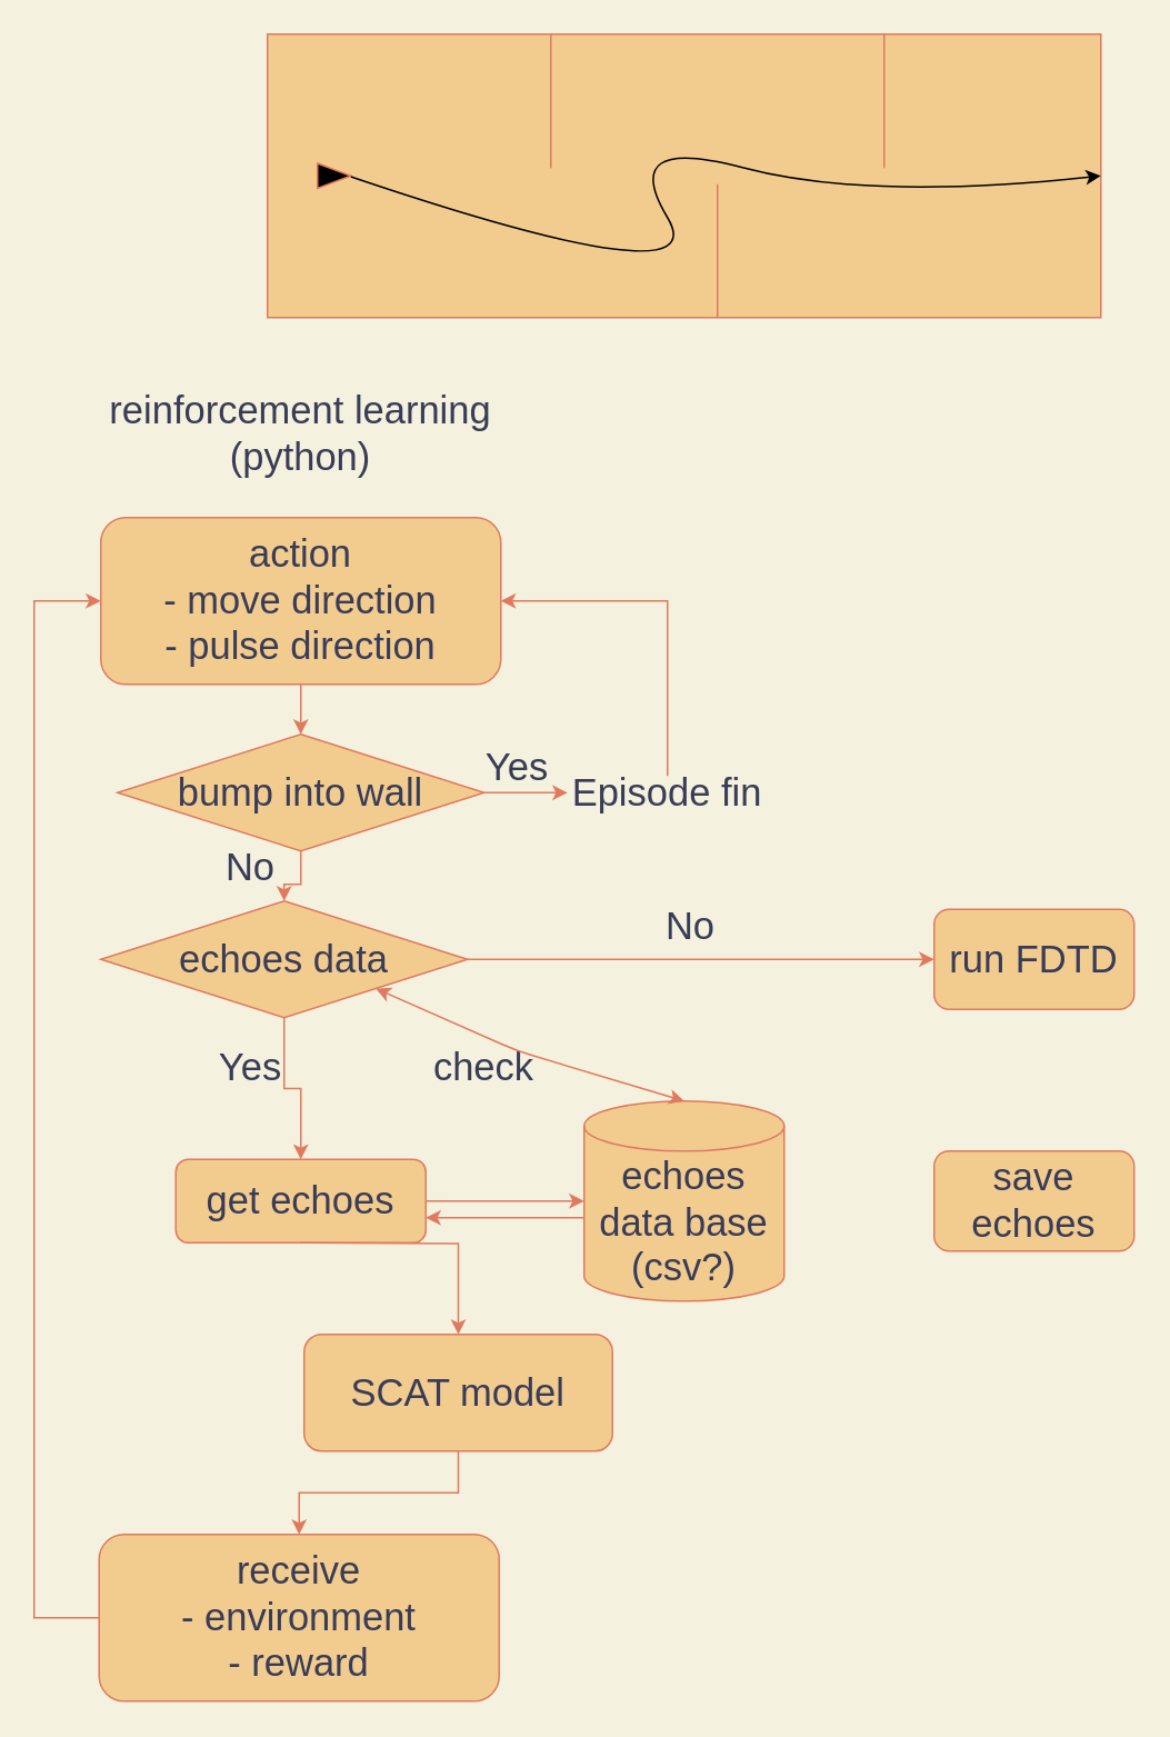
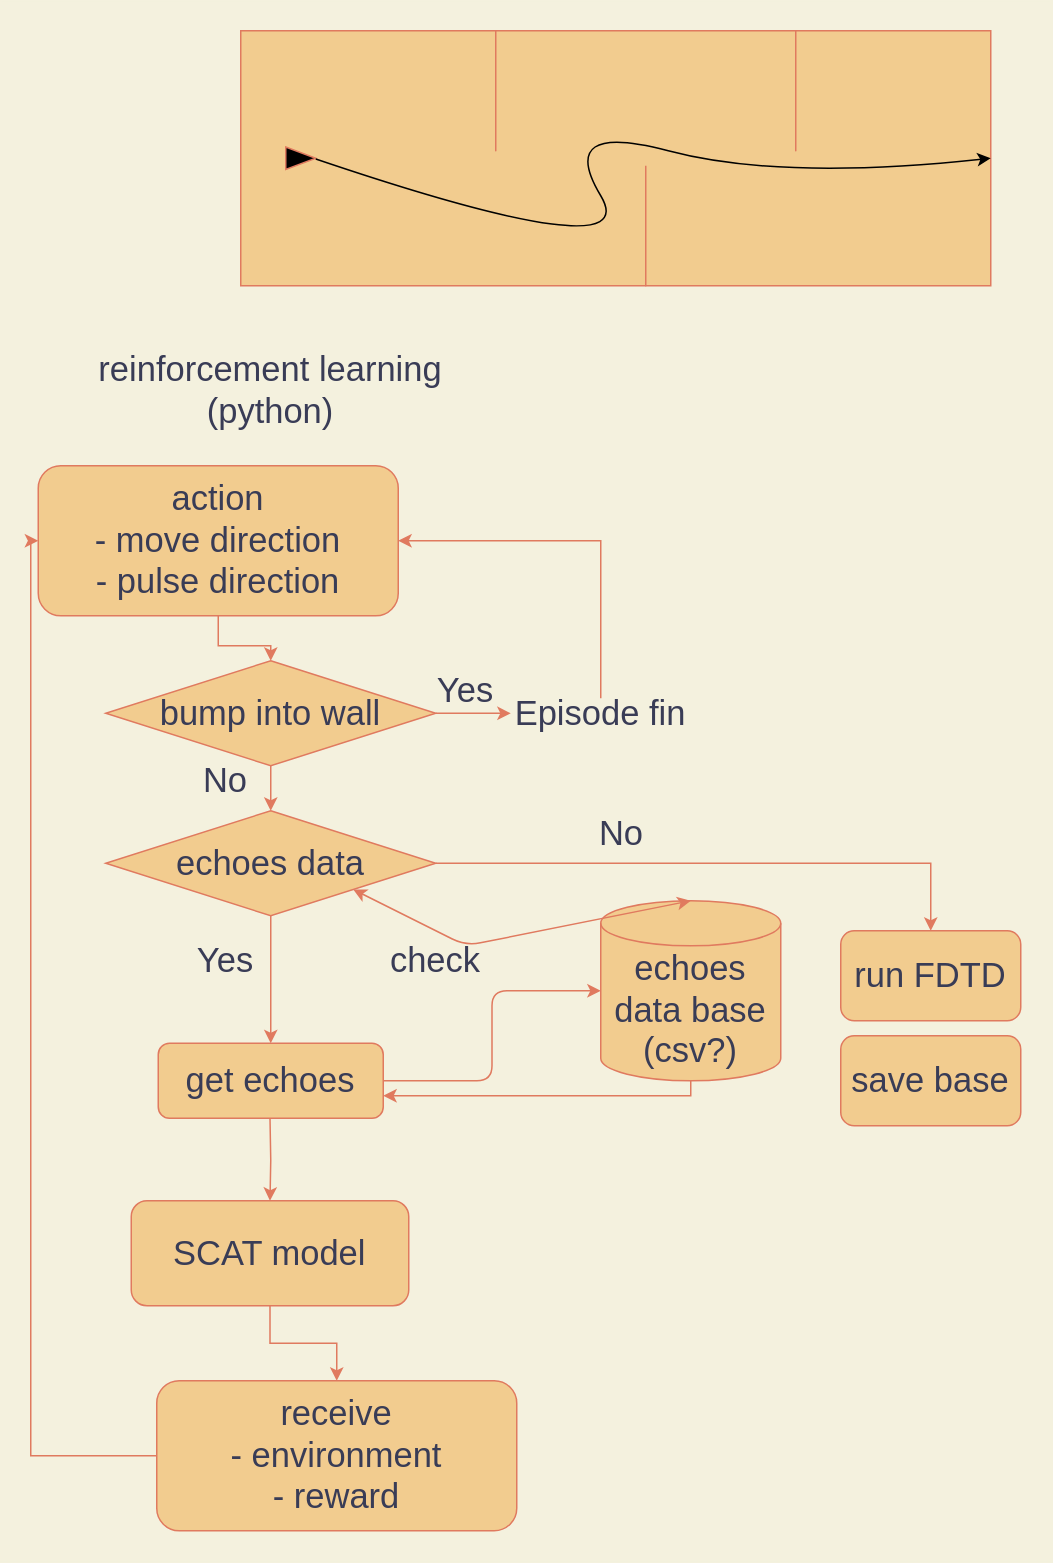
- <mxCell id="10" value="action&lt;br&gt;- move direction&lt;br&gt;- pulse direction" style="rounded=1;whiteSpace=wrap;html=1;fontSize=23;fillColor=#F2CC8F;strokeColor=#E07A5F;fontColor=#393C56;" parent="1" vertex="1"><mxGeometry x="60" y="310" width="240" height="100" as="geometry" /></mxCell>
+ <mxCell id="10" value="action&lt;br&gt;- move direction&lt;br&gt;- pulse direction" style="rounded=1;whiteSpace=wrap;html=1;fontSize=23;fillColor=#F2CC8F;strokeColor=#E07A5F;fontColor=#393C56;" parent="1" vertex="1"><mxGeometry x="25" y="310" width="240" height="100" as="geometry" /></mxCell>
- <mxCell id="19" value="echoes data" style="rhombus;whiteSpace=wrap;html=1;fontSize=23;fillColor=#F2CC8F;strokeColor=#E07A5F;fontColor=#393C56;" parent="1" vertex="1"><mxGeometry x="60" y="540" width="220" height="70" as="geometry" /></mxCell>
+ <mxCell id="19" value="echoes data" style="rhombus;whiteSpace=wrap;html=1;fontSize=23;fillColor=#F2CC8F;strokeColor=#E07A5F;fontColor=#393C56;" parent="1" vertex="1"><mxGeometry x="70" y="540" width="220" height="70" as="geometry" /></mxCell>
- <mxCell id="21" value="run FDTD" style="rounded=1;whiteSpace=wrap;html=1;fontSize=23;fillColor=#F2CC8F;strokeColor=#E07A5F;fontColor=#393C56;" parent="1" vertex="1"><mxGeometry x="560" y="545" width="120" height="60" as="geometry" /></mxCell>
+ <mxCell id="21" value="run FDTD" style="rounded=1;whiteSpace=wrap;html=1;fontSize=23;fillColor=#F2CC8F;strokeColor=#E07A5F;fontColor=#393C56;" parent="1" vertex="1"><mxGeometry x="560" y="620" width="120" height="60" as="geometry" /></mxCell>
- <mxCell id="25" value="echoes data base&lt;br&gt;(csv?)" style="shape=cylinder3;whiteSpace=wrap;html=1;boundedLbl=1;backgroundOutline=1;size=15;fontSize=23;fillColor=#F2CC8F;strokeColor=#E07A5F;fontColor=#393C56;" parent="1" vertex="1"><mxGeometry x="350" y="660" width="120" height="120" as="geometry" /></mxCell>
+ <mxCell id="25" value="echoes data base&lt;br&gt;(csv?)" style="shape=cylinder3;whiteSpace=wrap;html=1;boundedLbl=1;backgroundOutline=1;size=15;fontSize=23;fillColor=#F2CC8F;strokeColor=#E07A5F;fontColor=#393C56;" parent="1" vertex="1"><mxGeometry x="400" y="600" width="120" height="120" as="geometry" /></mxCell>
- <mxCell id="23" value="save echoes" style="rounded=1;whiteSpace=wrap;html=1;fontSize=23;fillColor=#F2CC8F;strokeColor=#E07A5F;fontColor=#393C56;" parent="1" vertex="1"><mxGeometry x="560" y="690" width="120" height="60" as="geometry" /></mxCell>
+ <mxCell id="23" value="save base" style="rounded=1;whiteSpace=wrap;html=1;fontSize=23;fillColor=#F2CC8F;strokeColor=#E07A5F;fontColor=#393C56;" parent="1" vertex="1"><mxGeometry x="560" y="690" width="120" height="60" as="geometry" /></mxCell>
- <mxCell id="30" value="SCAT model" style="rounded=1;whiteSpace=wrap;html=1;fontSize=23;fillColor=#F2CC8F;strokeColor=#E07A5F;fontColor=#393C56;" parent="1" vertex="1"><mxGeometry x="182" y="800" width="185" height="70" as="geometry" /></mxCell>
+ <mxCell id="30" value="SCAT model" style="rounded=1;whiteSpace=wrap;html=1;fontSize=23;fillColor=#F2CC8F;strokeColor=#E07A5F;fontColor=#393C56;" parent="1" vertex="1"><mxGeometry x="87" y="800" width="185" height="70" as="geometry" /></mxCell>
- <mxCell id="33" value="receive&lt;br&gt;- environment&lt;br&gt;- reward" style="rounded=1;whiteSpace=wrap;html=1;fontSize=23;fillColor=#F2CC8F;strokeColor=#E07A5F;fontColor=#393C56;" parent="1" vertex="1"><mxGeometry x="59" y="920" width="240" height="100" as="geometry" /></mxCell>
+ <mxCell id="33" value="receive&lt;br&gt;- environment&lt;br&gt;- reward" style="rounded=1;whiteSpace=wrap;html=1;fontSize=23;fillColor=#F2CC8F;strokeColor=#E07A5F;fontColor=#393C56;" parent="1" vertex="1"><mxGeometry x="104" y="920" width="240" height="100" as="geometry" /></mxCell>
